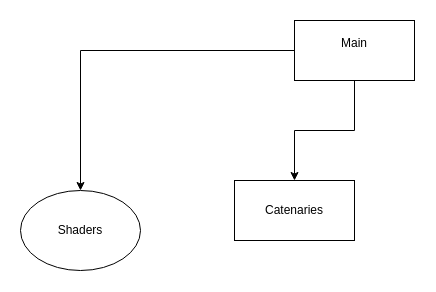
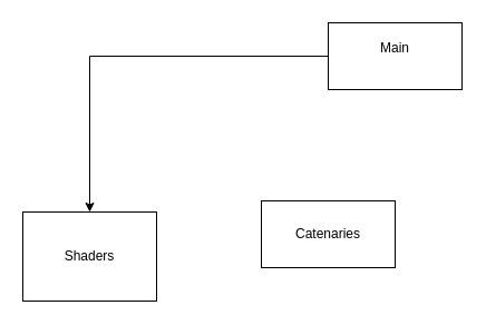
- <mxCell id="3" style="edgeStyle=orthogonalEdgeStyle;rounded=0;orthogonalLoop=1;jettySize=auto;html=1;exitX=0.5;exitY=1;exitDx=0;exitDy=0;entryX=0.5;entryY=0;entryDx=0;entryDy=0;" edge="1" parent="1" source="4" target="6"><mxGeometry relative="1" as="geometry" /></mxCell>
- <mxCell id="5" value="Shaders" style="ellipse;whiteSpace=wrap;html=1;" vertex="1" parent="1"><mxGeometry x="20" y="190" width="120" height="80" as="geometry" /></mxCell>
+ <mxCell id="5" value="Shaders" style="rounded=0;whiteSpace=wrap;html=1;" vertex="1" parent="1"><mxGeometry x="20" y="190" width="120" height="80" as="geometry" /></mxCell>
